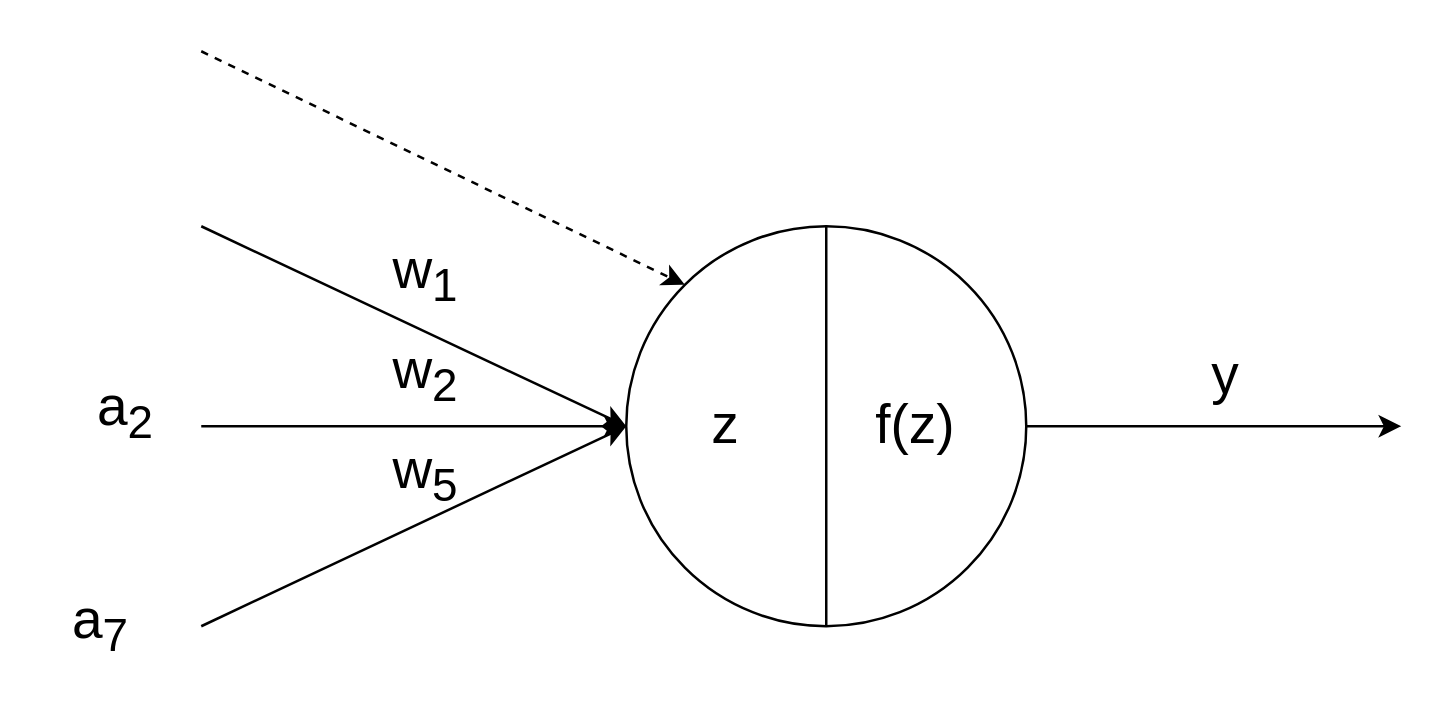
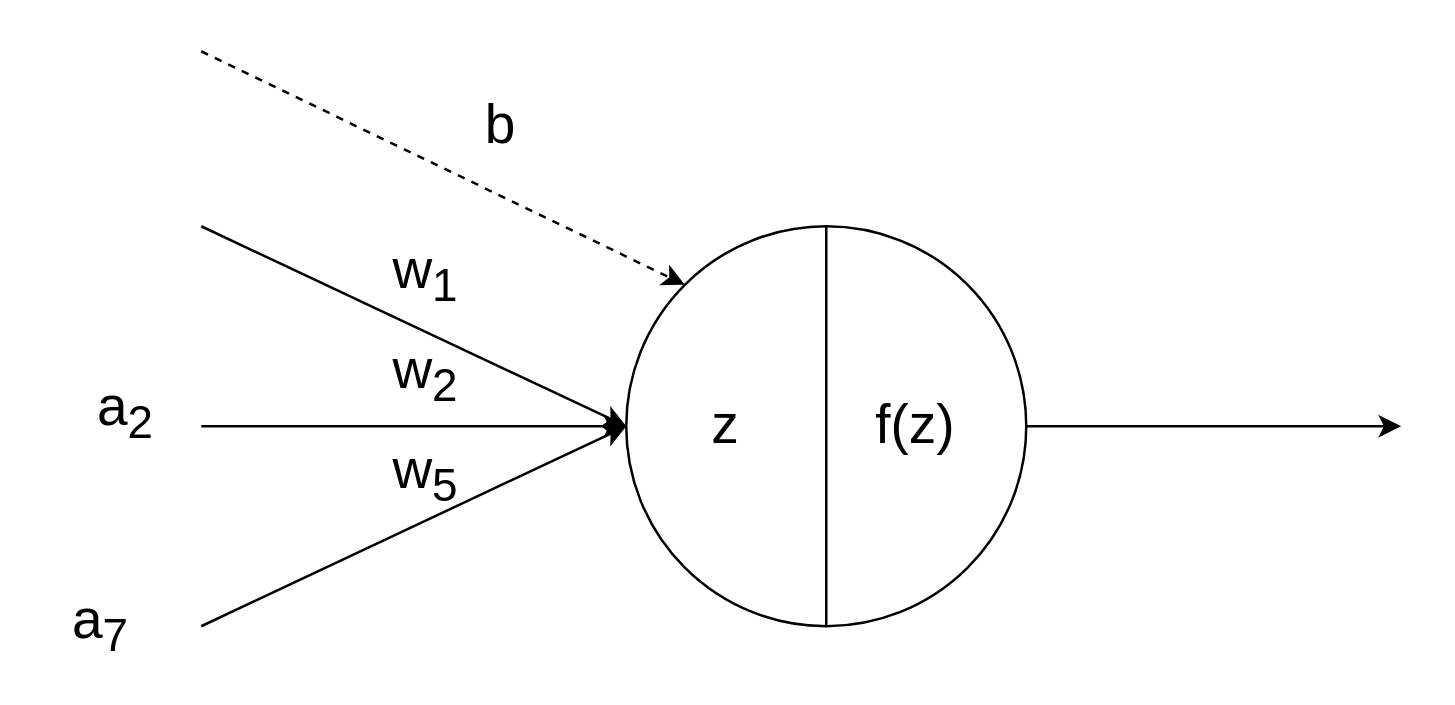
+ <mxCell id="14" value="b&lt;br&gt;" style="text;html=1;strokeColor=none;fillColor=none;align=center;verticalAlign=middle;whiteSpace=wrap;rounded=0;fontSize=22;" vertex="1" parent="1"><mxGeometry x="180" y="40" width="40" height="20" as="geometry" /></mxCell>
- <mxCell id="17" value="y&lt;br&gt;" style="text;html=1;strokeColor=none;fillColor=none;align=center;verticalAlign=middle;whiteSpace=wrap;rounded=0;fontSize=22;" vertex="1" parent="1"><mxGeometry x="470" y="140" width="40" height="20" as="geometry" /></mxCell>
